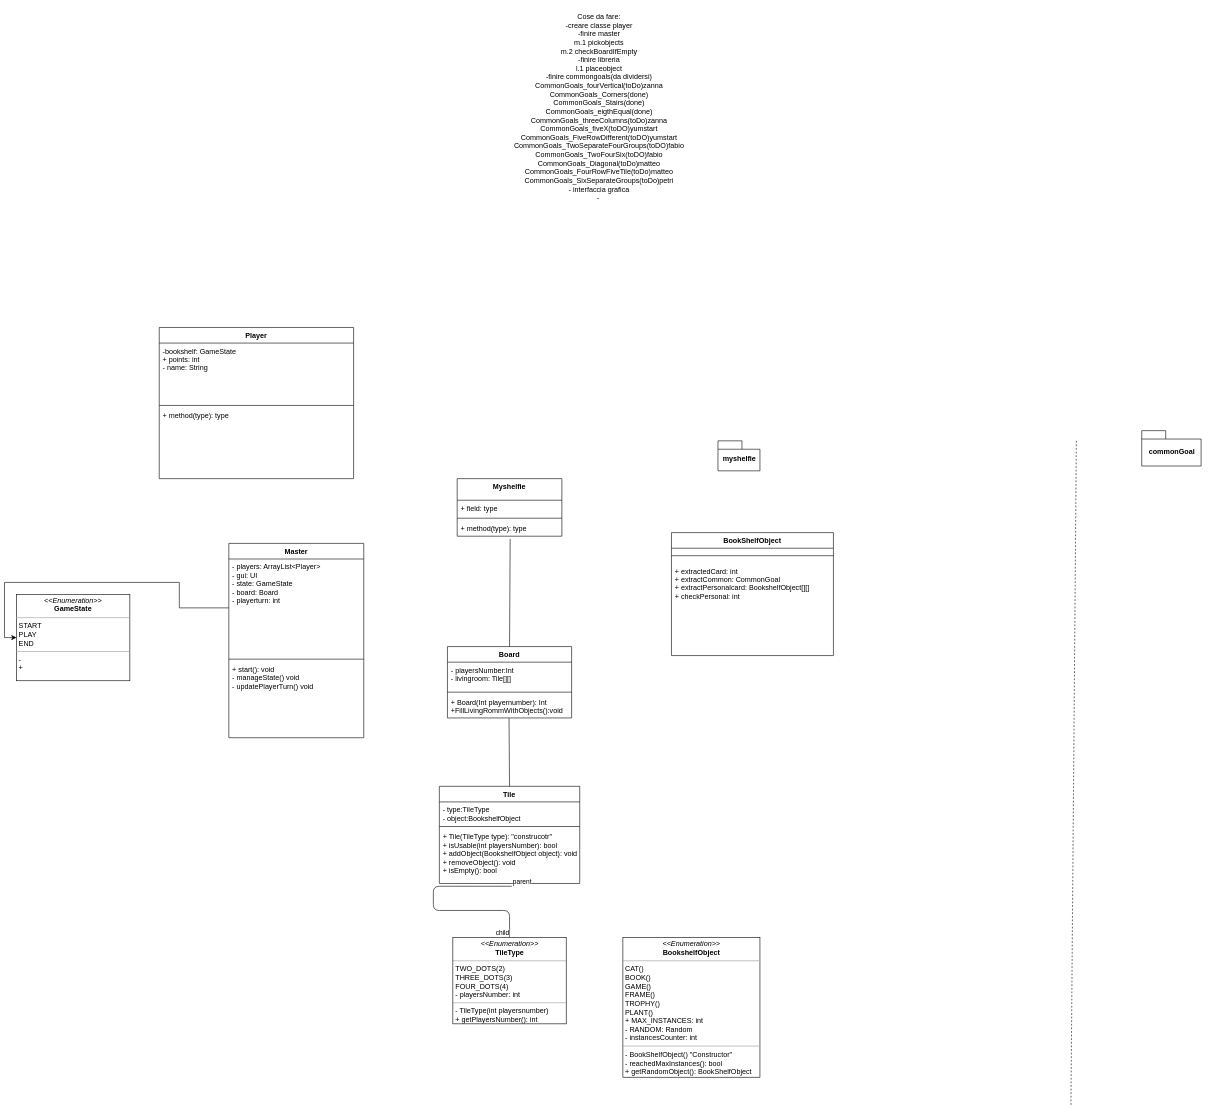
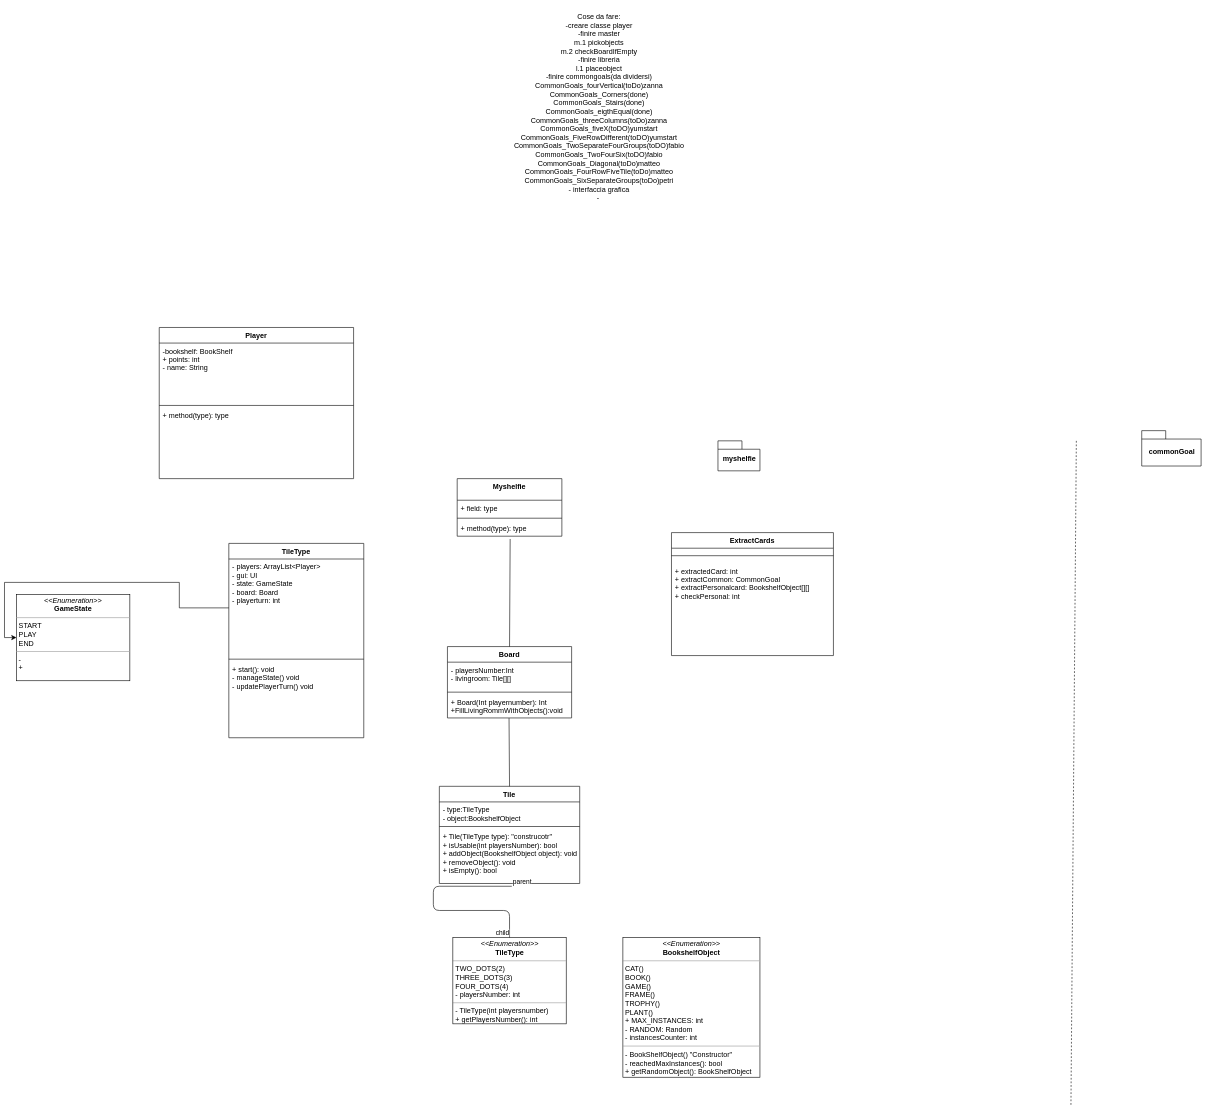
- <mxCell id="25" value="-bookshelf: GameState&#10;+ points: int&#10;- name: String&#10;&#10;" style="text;strokeColor=none;fillColor=none;align=left;verticalAlign=top;spacingLeft=4;spacingRight=4;overflow=hidden;rotatable=0;points=[[0,0.5],[1,0.5]];portConstraint=eastwest;" vertex="1" parent="24"><mxGeometry y="26" width="324" height="100" as="geometry" /></mxCell>
+ <mxCell id="25" value="-bookshelf: BookShelf&#10;+ points: int&#10;- name: String&#10;&#10;" style="text;strokeColor=none;fillColor=none;align=left;verticalAlign=top;spacingLeft=4;spacingRight=4;overflow=hidden;rotatable=0;points=[[0,0.5],[1,0.5]];portConstraint=eastwest;" vertex="1" parent="24"><mxGeometry y="26" width="324" height="100" as="geometry" /></mxCell>
- <mxCell id="20" value="BookShelfObject" style="swimlane;fontStyle=1;align=center;verticalAlign=top;childLayout=stackLayout;horizontal=1;startSize=26;horizontalStack=0;resizeParent=1;resizeParentMax=0;resizeLast=0;collapsible=1;marginBottom=0;" vertex="1" parent="1"><mxGeometry x="1112" y="887" width="270" height="205" as="geometry" /></mxCell>
+ <mxCell id="20" value="ExtractCards" style="swimlane;fontStyle=1;align=center;verticalAlign=top;childLayout=stackLayout;horizontal=1;startSize=26;horizontalStack=0;resizeParent=1;resizeParentMax=0;resizeLast=0;collapsible=1;marginBottom=0;" vertex="1" parent="1"><mxGeometry x="1112" y="887" width="270" height="205" as="geometry" /></mxCell>
- <mxCell id="28" value="Master" style="swimlane;fontStyle=1;align=center;verticalAlign=top;childLayout=stackLayout;horizontal=1;startSize=26;horizontalStack=0;resizeParent=1;resizeParentMax=0;resizeLast=0;collapsible=1;marginBottom=0;" vertex="1" parent="1"><mxGeometry x="374" y="905" width="225" height="324" as="geometry" /></mxCell>
+ <mxCell id="28" value="TileType" style="swimlane;fontStyle=1;align=center;verticalAlign=top;childLayout=stackLayout;horizontal=1;startSize=26;horizontalStack=0;resizeParent=1;resizeParentMax=0;resizeLast=0;collapsible=1;marginBottom=0;" vertex="1" parent="1"><mxGeometry x="374" y="905" width="225" height="324" as="geometry" /></mxCell>
